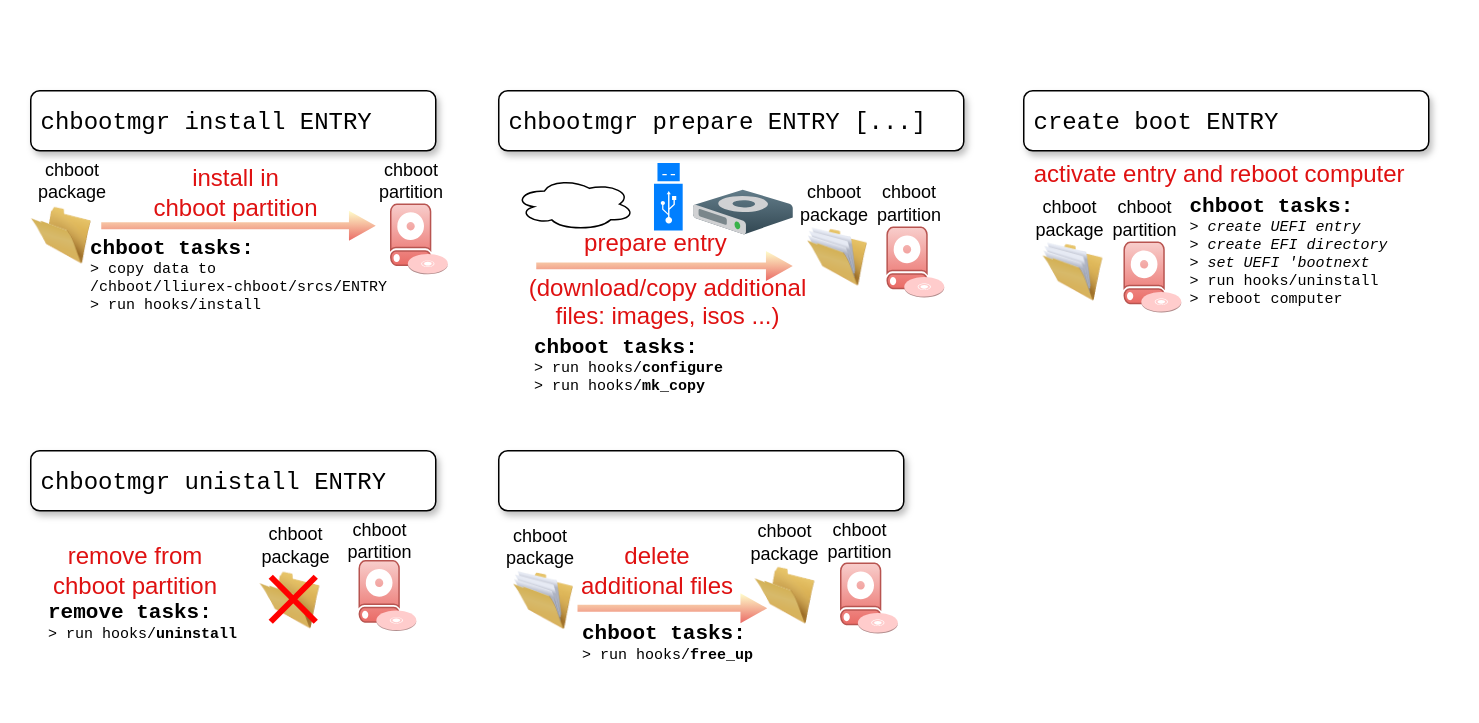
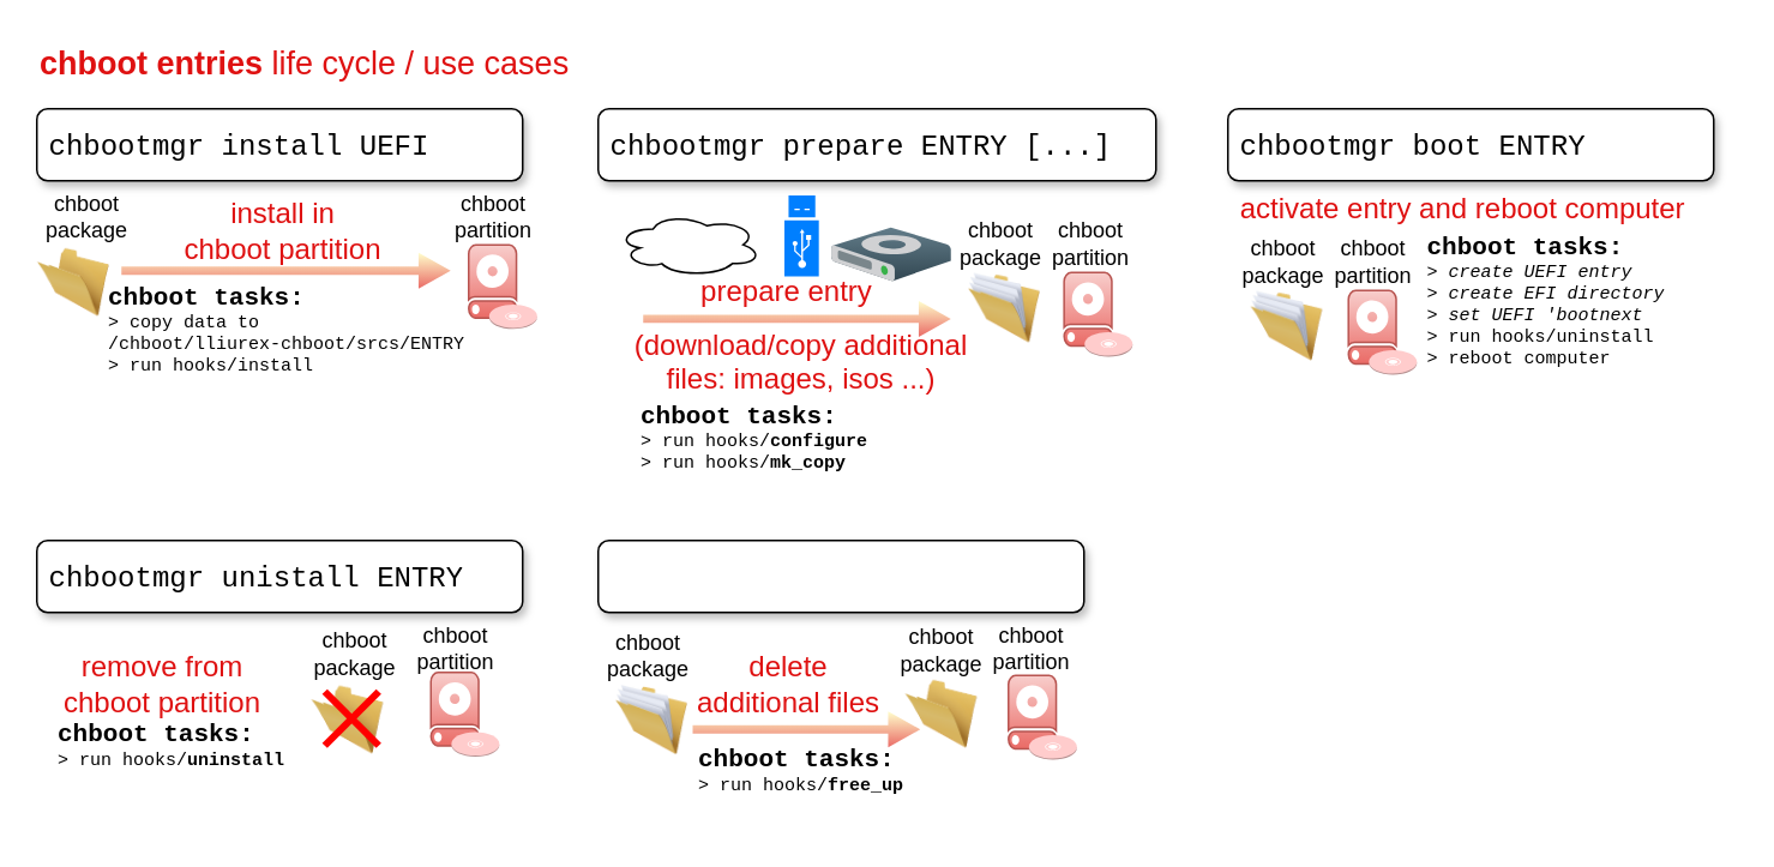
+ <mxCell id="2" value="&lt;div&gt;&lt;span style=&quot;text-wrap-mode: nowrap;&quot;&gt;&lt;b&gt;chboot entries&lt;/b&gt; life cycle / use cases&lt;/span&gt;&lt;/div&gt;" style="text;html=1;strokeColor=none;fillColor=none;align=left;verticalAlign=middle;whiteSpace=wrap;overflow=hidden;fontColor=#df1111;fontSize=18;" parent="1" vertex="1"><mxGeometry x="20" y="20" width="312" height="30" as="geometry" /></mxCell>
- <mxCell id="11" value="&lt;span style=&quot;text-wrap-mode: nowrap;&quot;&gt;&lt;font style=&quot;font-size: 16px;&quot;&gt;chbootmgr install ENTRY&lt;/font&gt;&lt;/span&gt;" style="text;html=1;strokeColor=none;fillColor=none;align=left;verticalAlign=top;whiteSpace=wrap;overflow=hidden;fontFamily=Courier New;fontSize=10;" parent="9" vertex="1"><mxGeometry x="5" y="6" width="255" height="28" as="geometry" /></mxCell>
+ <mxCell id="11" value="&lt;span style=&quot;text-wrap-mode: nowrap;&quot;&gt;&lt;font style=&quot;font-size: 16px;&quot;&gt;chbootmgr install UEFI&lt;/font&gt;&lt;/span&gt;" style="text;html=1;strokeColor=none;fillColor=none;align=left;verticalAlign=top;whiteSpace=wrap;overflow=hidden;fontFamily=Courier New;fontSize=10;" parent="9" vertex="1"><mxGeometry x="5" y="6" width="255" height="28" as="geometry" /></mxCell>
- <mxCell id="35" value="&lt;span style=&quot;text-wrap-mode: nowrap;&quot;&gt;&lt;font style=&quot;font-size: 16px;&quot;&gt;create boot ENTRY&lt;/font&gt;&lt;/span&gt;" style="text;html=1;strokeColor=none;fillColor=none;align=left;verticalAlign=top;whiteSpace=wrap;overflow=hidden;fontFamily=Courier New;fontSize=10;" parent="33" vertex="1"><mxGeometry x="5" y="6" width="255" height="28" as="geometry" /></mxCell>
+ <mxCell id="35" value="&lt;span style=&quot;text-wrap-mode: nowrap;&quot;&gt;&lt;font style=&quot;font-size: 16px;&quot;&gt;chbootmgr boot ENTRY&lt;/font&gt;&lt;/span&gt;" style="text;html=1;strokeColor=none;fillColor=none;align=left;verticalAlign=top;whiteSpace=wrap;overflow=hidden;fontFamily=Courier New;fontSize=10;" parent="33" vertex="1"><mxGeometry x="5" y="6" width="255" height="28" as="geometry" /></mxCell>
- <mxCell id="59" value="&lt;div&gt;&lt;span style=&quot;text-wrap-mode: nowrap;&quot;&gt;&lt;b&gt;&lt;font style=&quot;font-size: 14px;&quot;&gt;remove tasks:&lt;/font&gt;&lt;/b&gt;&lt;/span&gt;&lt;div&gt;&lt;span style=&quot;background-color: transparent; color: light-dark(rgb(0, 0, 0), rgb(255, 255, 255)); text-wrap-mode: nowrap;&quot;&gt;&amp;gt; run hooks/&lt;/span&gt;&lt;b style=&quot;background-color: transparent; color: light-dark(rgb(0, 0, 0), rgb(255, 255, 255)); text-wrap-mode: nowrap;&quot;&gt;uninstall&lt;/b&gt;&lt;/div&gt;&lt;/div&gt;" style="text;html=1;strokeColor=none;fillColor=none;align=left;verticalAlign=top;whiteSpace=wrap;overflow=hidden;fontFamily=Courier New;fontSize=10;" parent="58" vertex="1"><mxGeometry x="10" y="93" width="226.43" height="37" as="geometry" /></mxCell>
+ <mxCell id="59" value="&lt;div&gt;&lt;span style=&quot;text-wrap-mode: nowrap;&quot;&gt;&lt;b&gt;&lt;font style=&quot;font-size: 14px;&quot;&gt;chboot tasks:&lt;/font&gt;&lt;/b&gt;&lt;/span&gt;&lt;div&gt;&lt;span style=&quot;background-color: transparent; color: light-dark(rgb(0, 0, 0), rgb(255, 255, 255)); text-wrap-mode: nowrap;&quot;&gt;&amp;gt; run hooks/&lt;/span&gt;&lt;b style=&quot;background-color: transparent; color: light-dark(rgb(0, 0, 0), rgb(255, 255, 255)); text-wrap-mode: nowrap;&quot;&gt;uninstall&lt;/b&gt;&lt;/div&gt;&lt;/div&gt;" style="text;html=1;strokeColor=none;fillColor=none;align=left;verticalAlign=top;whiteSpace=wrap;overflow=hidden;fontFamily=Courier New;fontSize=10;" parent="58" vertex="1"><mxGeometry x="10" y="93" width="226.43" height="37" as="geometry" /></mxCell>
